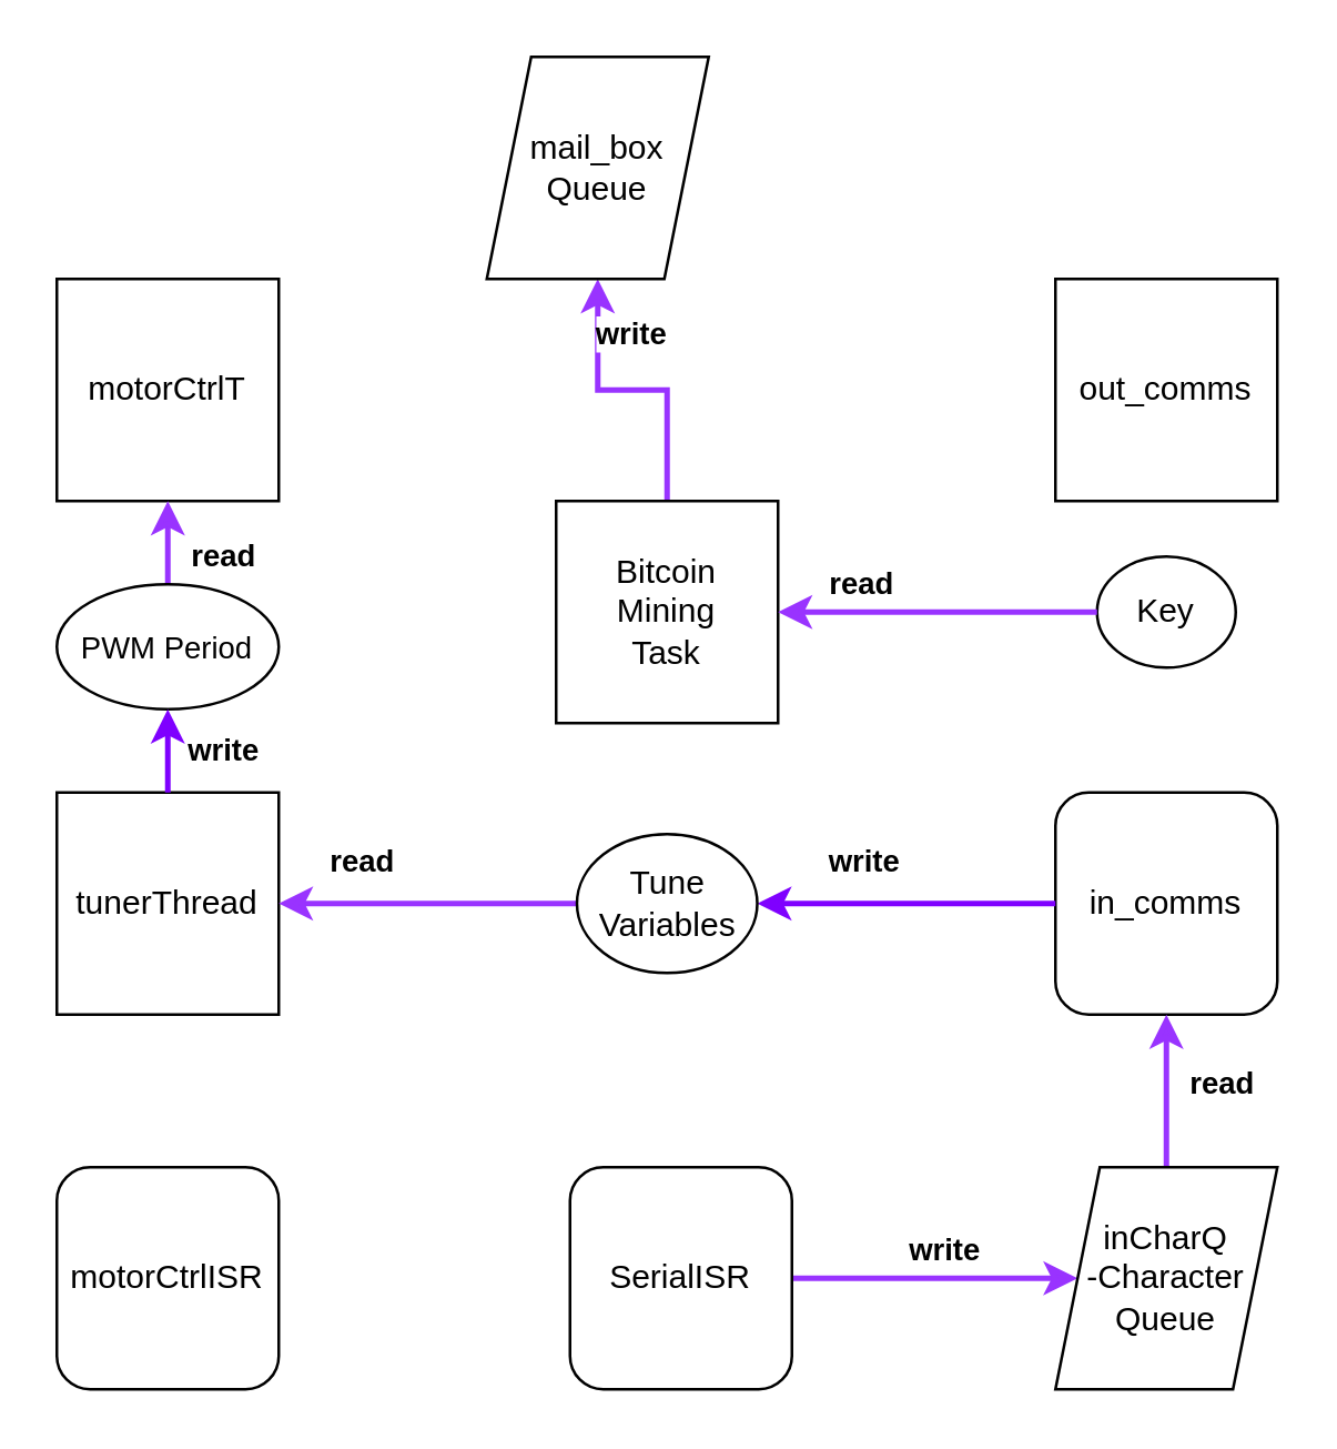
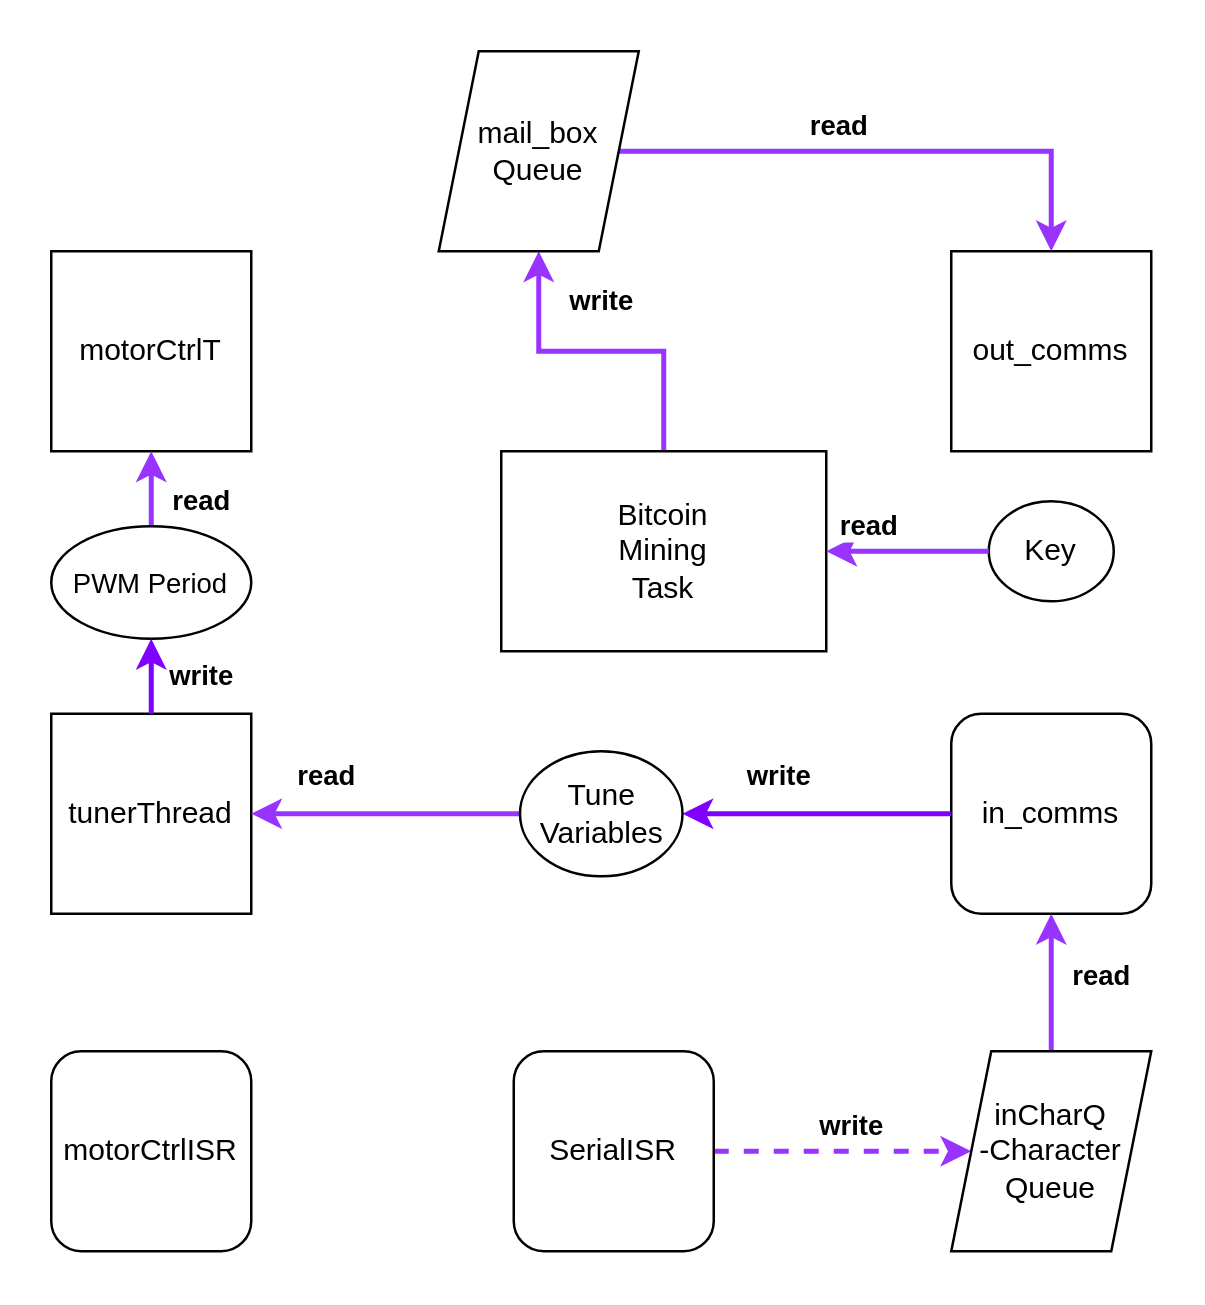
+ <mxCell id="17" value="read" style="edgeStyle=orthogonalEdgeStyle;rounded=0;orthogonalLoop=1;jettySize=auto;html=1;strokeColor=#9933FF;strokeWidth=2;entryX=0.5;entryY=0;entryDx=0;entryDy=0;fontStyle=1" edge="1" parent="1" source="18" target="3"><mxGeometry x="-0.17" y="10" relative="1" as="geometry"><mxPoint x="500" y="60" as="targetPoint" /><mxPoint as="offset" /></mxGeometry></mxCell>
- <mxCell id="7" value="Bitcoin&lt;br&gt;Mining&lt;br&gt;Task" style="whiteSpace=wrap;html=1;aspect=fixed;" vertex="1" parent="1"><mxGeometry x="200" y="180" width="80" height="80" as="geometry" /></mxCell>
+ <mxCell id="7" value="Bitcoin&lt;br&gt;Mining&lt;br&gt;Task" style="whiteSpace=wrap;html=1;aspect=fixed;" vertex="1" parent="1"><mxGeometry x="200" y="180" width="130" height="80" as="geometry" /></mxCell>
- <mxCell id="9" value="write" style="edgeStyle=orthogonalEdgeStyle;rounded=0;orthogonalLoop=1;jettySize=auto;html=1;strokeColor=#9933FF;strokeWidth=2;entryX=0;entryY=0.5;entryDx=0;entryDy=0;fontStyle=1" edge="1" parent="1" source="10" target="12"><mxGeometry x="0.068" y="10" relative="1" as="geometry"><mxPoint x="365" y="460" as="targetPoint" /><mxPoint as="offset" /></mxGeometry></mxCell>
+ <mxCell id="9" value="write" style="edgeStyle=orthogonalEdgeStyle;rounded=0;orthogonalLoop=1;jettySize=auto;html=1;strokeColor=#9933FF;strokeWidth=2;entryX=0;entryY=0.5;entryDx=0;entryDy=0;fontStyle=1;dashed=1;" edge="1" parent="1" source="10" target="12"><mxGeometry x="0.068" y="10" relative="1" as="geometry"><mxPoint x="365" y="460" as="targetPoint" /><mxPoint as="offset" /></mxGeometry></mxCell>
